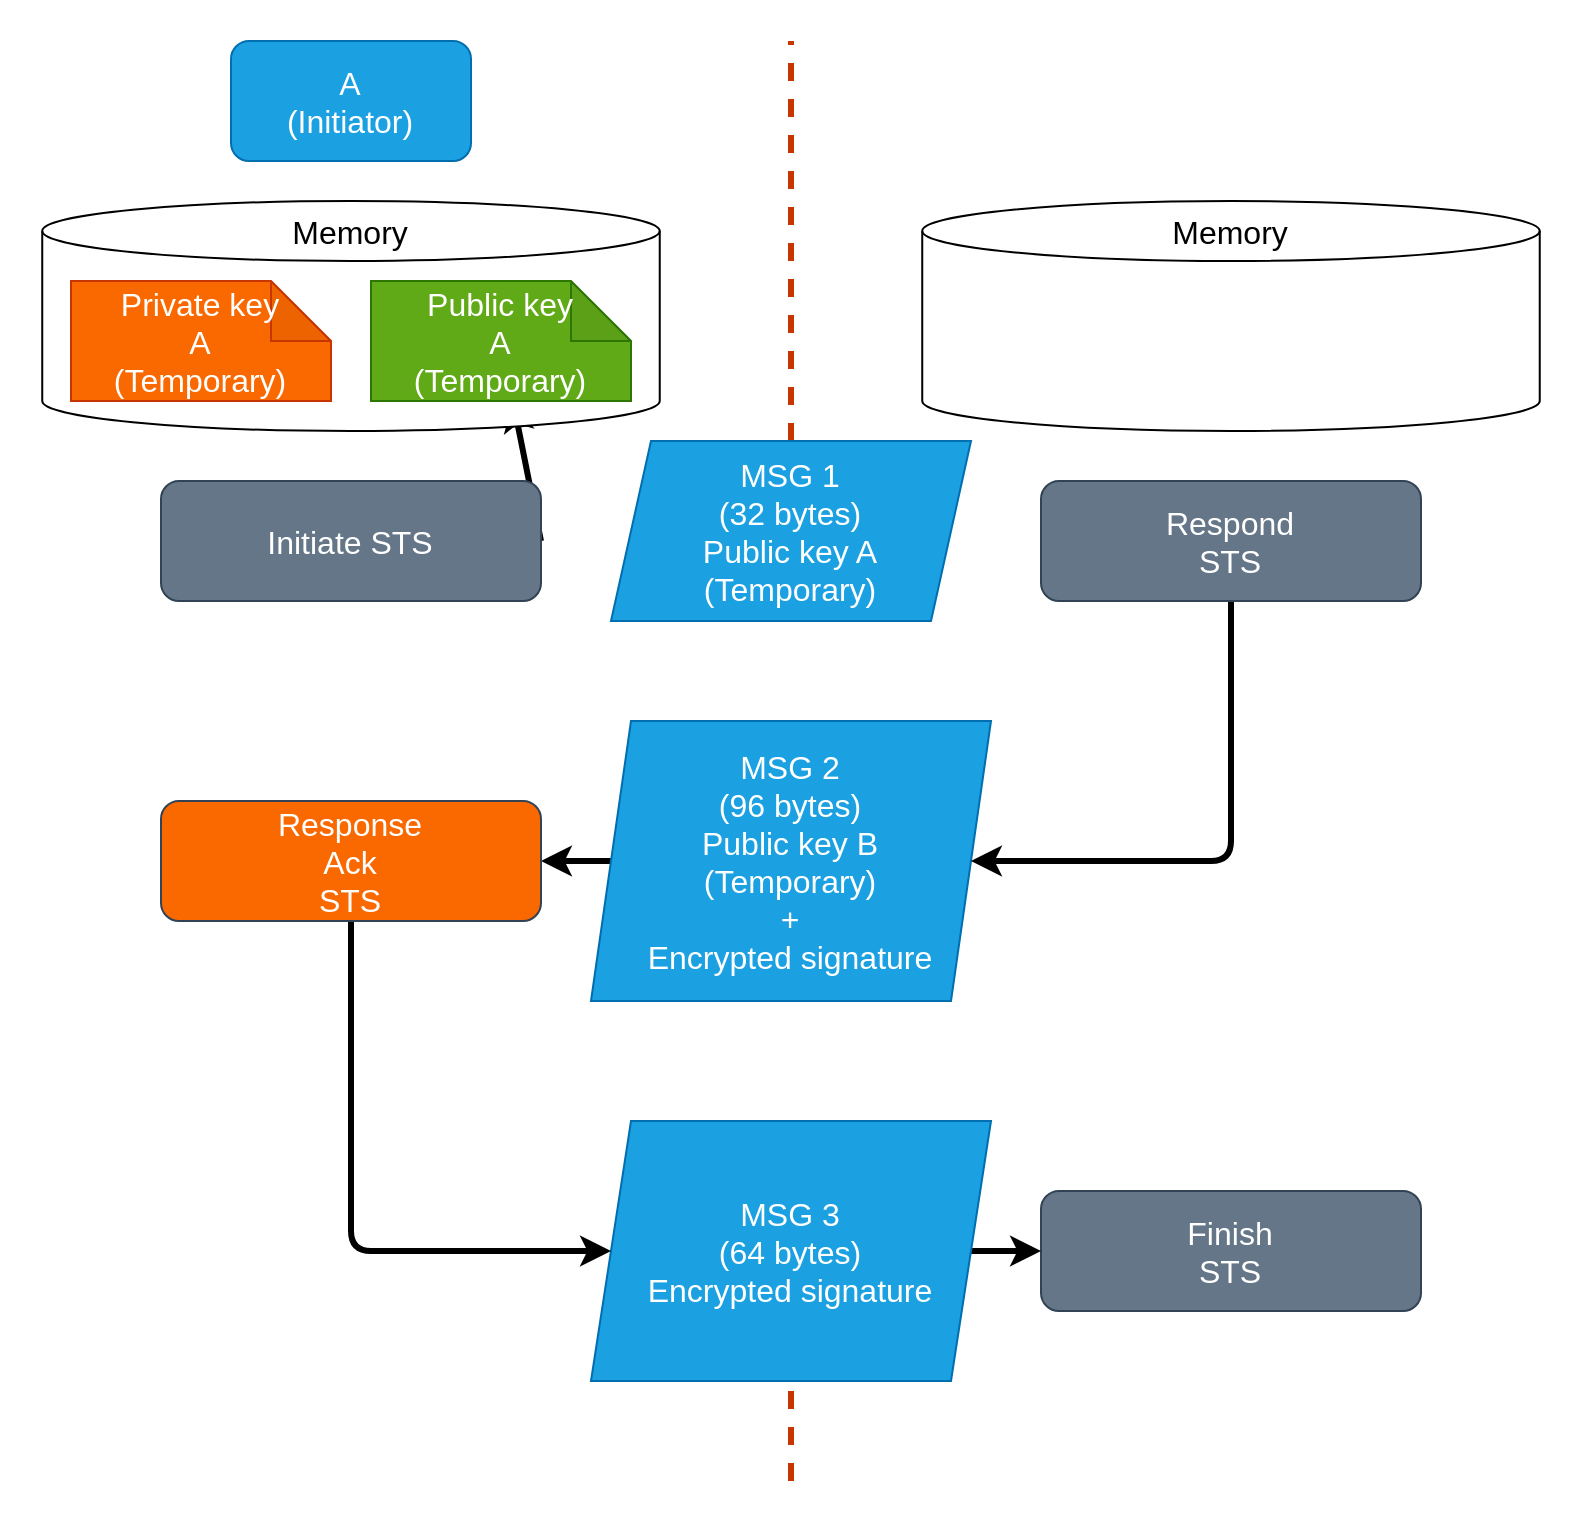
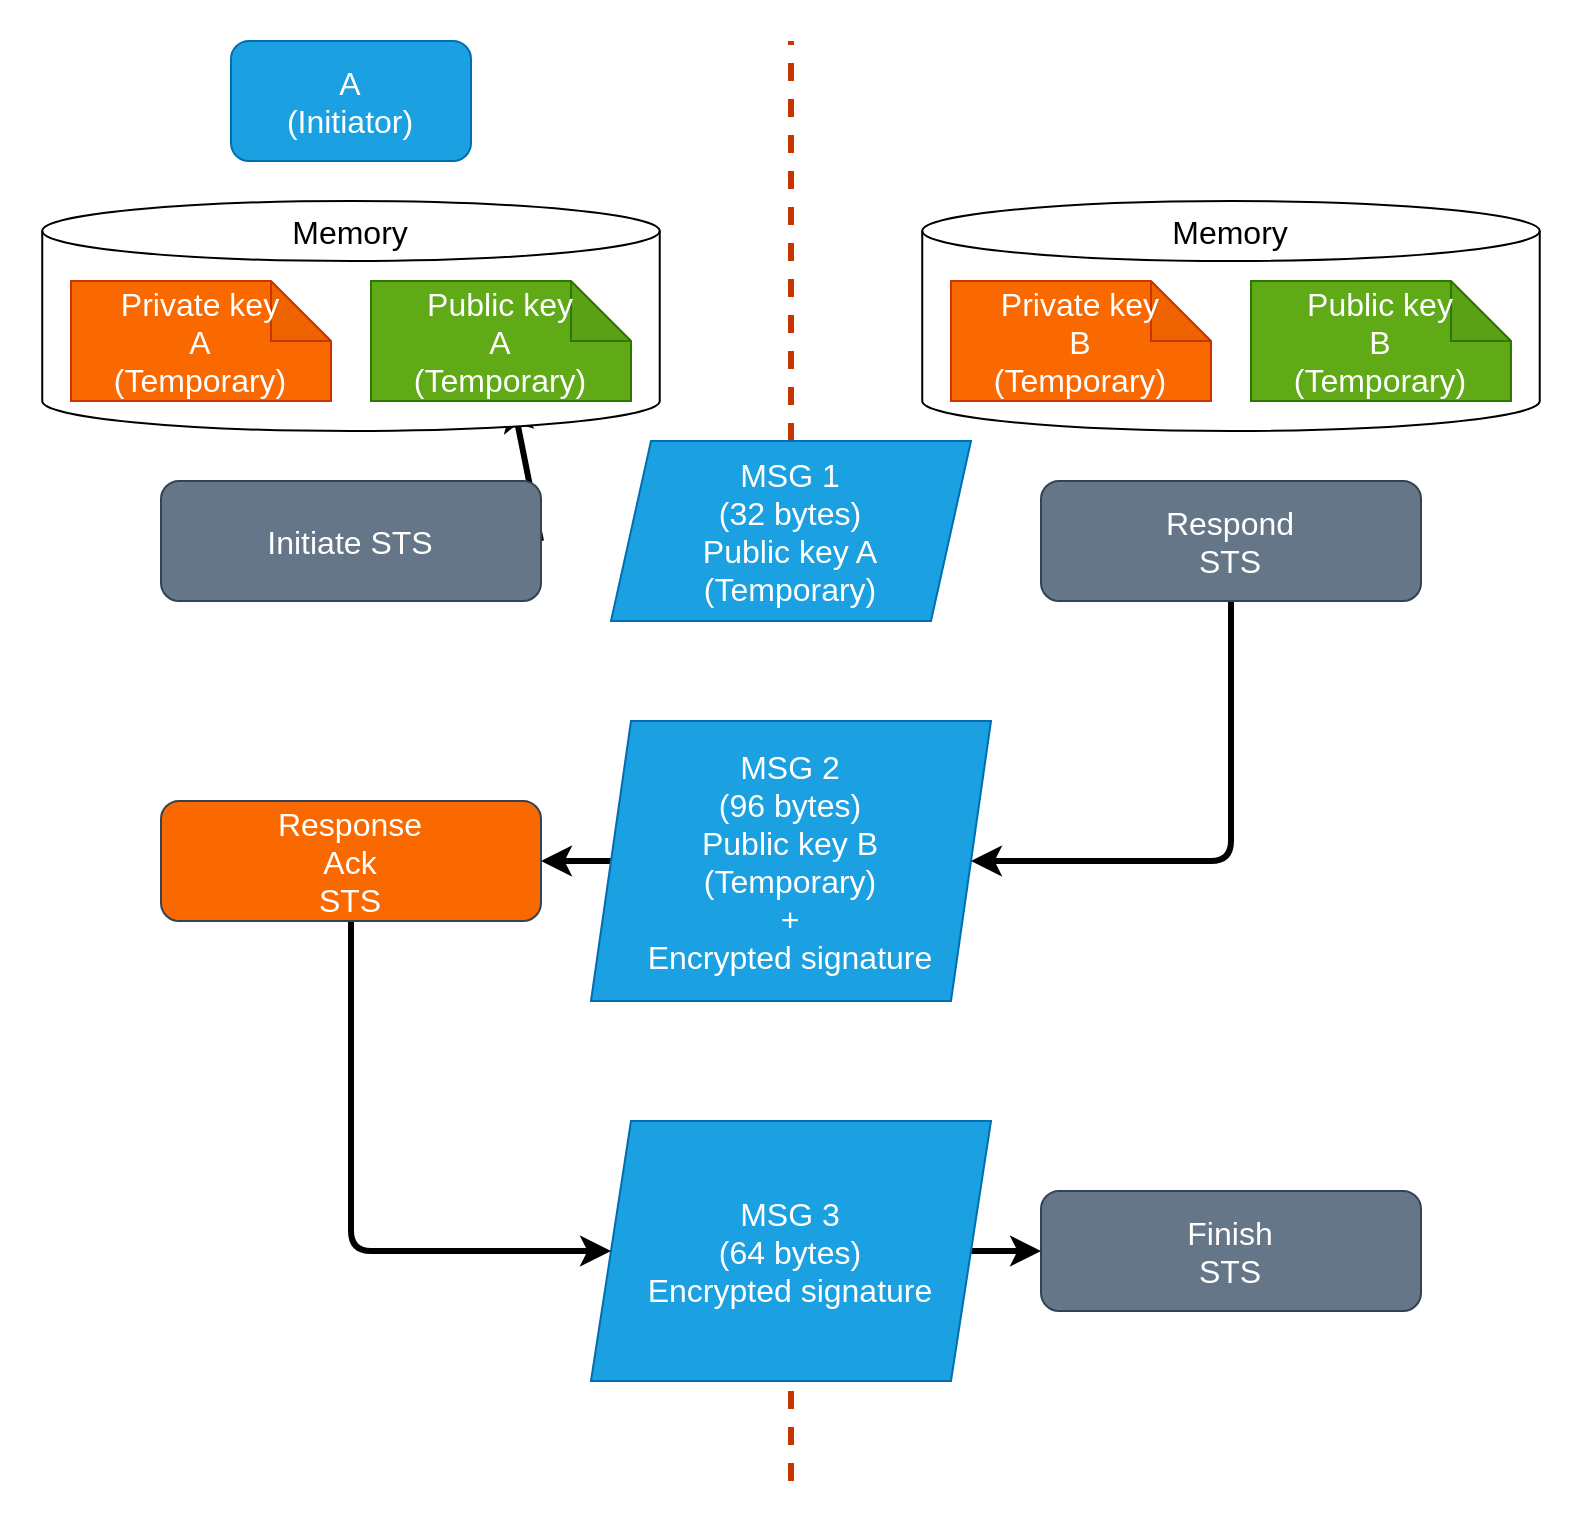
+ <mxCell id="22" value="Private key&#10;B&#10;(Temporary)" style="shape=note;backgroundOutline=1;darkOpacity=0.05;fillColor=#fa6800;fontColor=#FFFFFF;strokeColor=#C73500;fontSize=16;" parent="1" vertex="1"><mxGeometry x="474.99" y="140" width="130" height="60" as="geometry" /></mxCell>
+ <mxCell id="23" value="Public key&#10;B&#10;(Temporary)" style="shape=note;backgroundOutline=1;darkOpacity=0.05;fillColor=#60a917;fontColor=#ffffff;strokeColor=#2D7600;fontSize=16;" parent="1" vertex="1"><mxGeometry x="624.99" y="140" width="130" height="60" as="geometry" /></mxCell>
